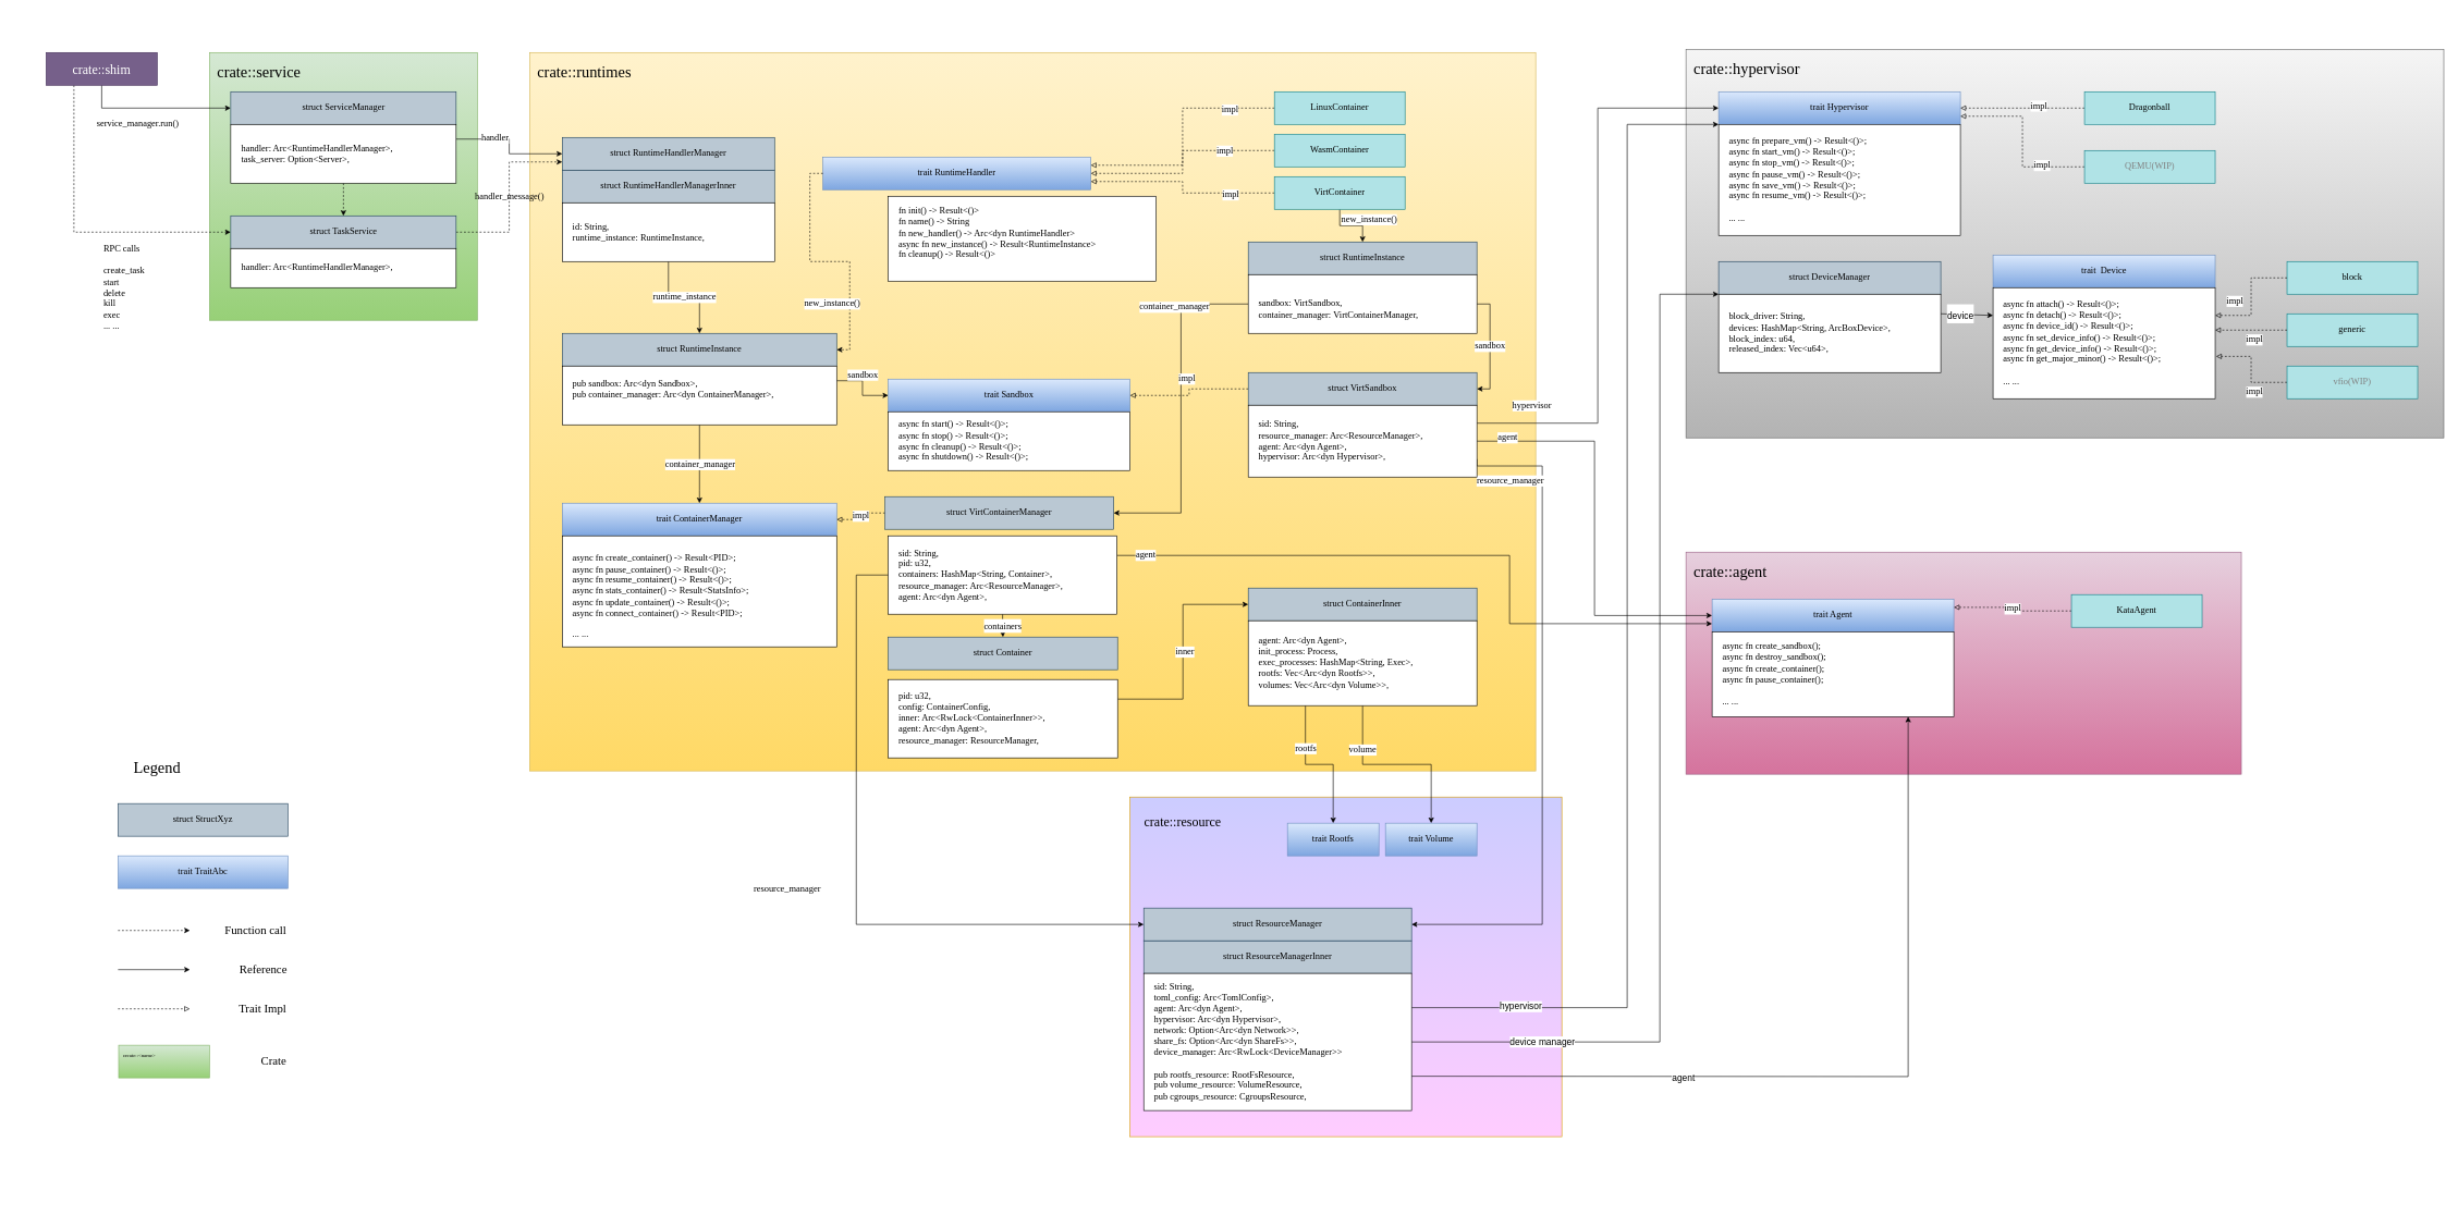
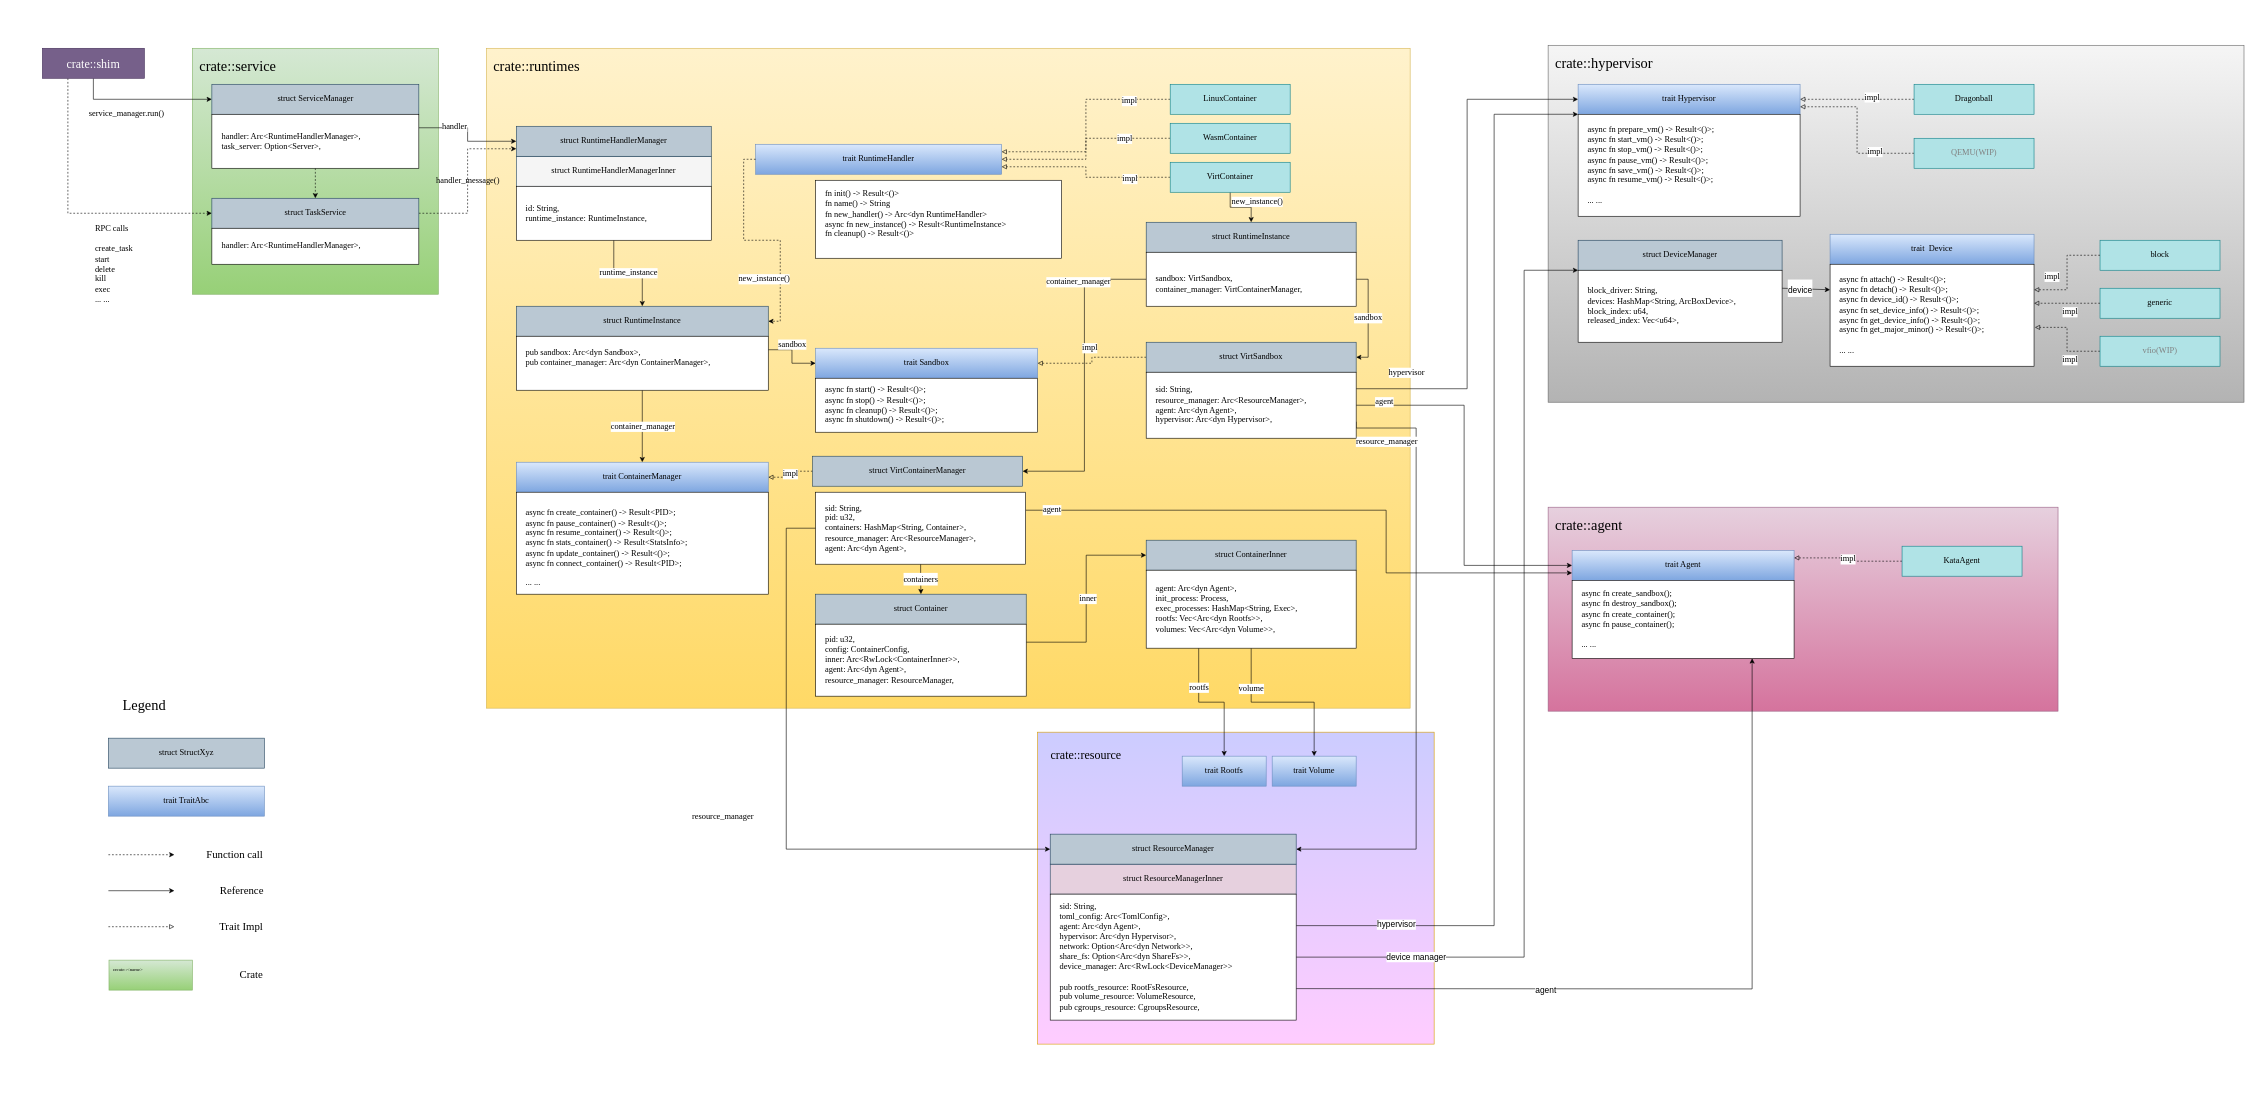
- <mxCell id="12" value="&lt;div&gt;struct RuntimeHandlerManagerInner&lt;/div&gt;&lt;div&gt;&lt;/div&gt;" style="rounded=0;whiteSpace=wrap;html=1;fontSize=14;fillColor=#bac8d3;strokeColor=#23445d;fontFamily=Verdana;" parent="1" vertex="1"><mxGeometry x="860" y="260" width="325" height="50" as="geometry" /></mxCell>
+ <mxCell id="12" value="&lt;div&gt;struct RuntimeHandlerManagerInner&lt;/div&gt;&lt;div&gt;&lt;/div&gt;" style="rounded=0;whiteSpace=wrap;html=1;fontSize=14;fillColor=#f5f5f5;strokeColor=#23445d;fontFamily=Verdana;" parent="1" vertex="1"><mxGeometry x="860" y="260" width="325" height="50" as="geometry" /></mxCell>
- <mxCell id="96" value="&lt;div&gt;struct Container&lt;/div&gt;" style="rounded=0;whiteSpace=wrap;html=1;fontSize=14;fillColor=#bac8d3;strokeColor=#23445d;fontFamily=Verdana;" parent="1" vertex="1"><mxGeometry x="1359" y="975" width="351" height="50" as="geometry" /></mxCell>
+ <mxCell id="96" value="&lt;div&gt;struct Container&lt;/div&gt;" style="rounded=0;whiteSpace=wrap;html=1;fontSize=14;fillColor=#bac8d3;strokeColor=#23445d;fontFamily=Verdana;" parent="1" vertex="1"><mxGeometry x="1359" y="990" width="351" height="50" as="geometry" /></mxCell>
- <mxCell id="57" value="&lt;div&gt;struct ResourceManagerInner&lt;/div&gt;" style="rounded=0;whiteSpace=wrap;html=1;fontSize=14;fillColor=#bac8d3;strokeColor=#23445d;fontFamily=Verdana;" parent="1" vertex="1"><mxGeometry x="1750" y="1440" width="410" height="50" as="geometry" /></mxCell>
+ <mxCell id="57" value="&lt;div&gt;struct ResourceManagerInner&lt;/div&gt;" style="rounded=0;whiteSpace=wrap;html=1;fontSize=14;fillColor=#e6d0de;strokeColor=#23445d;fontFamily=Verdana;" parent="1" vertex="1"><mxGeometry x="1750" y="1440" width="410" height="50" as="geometry" /></mxCell>
